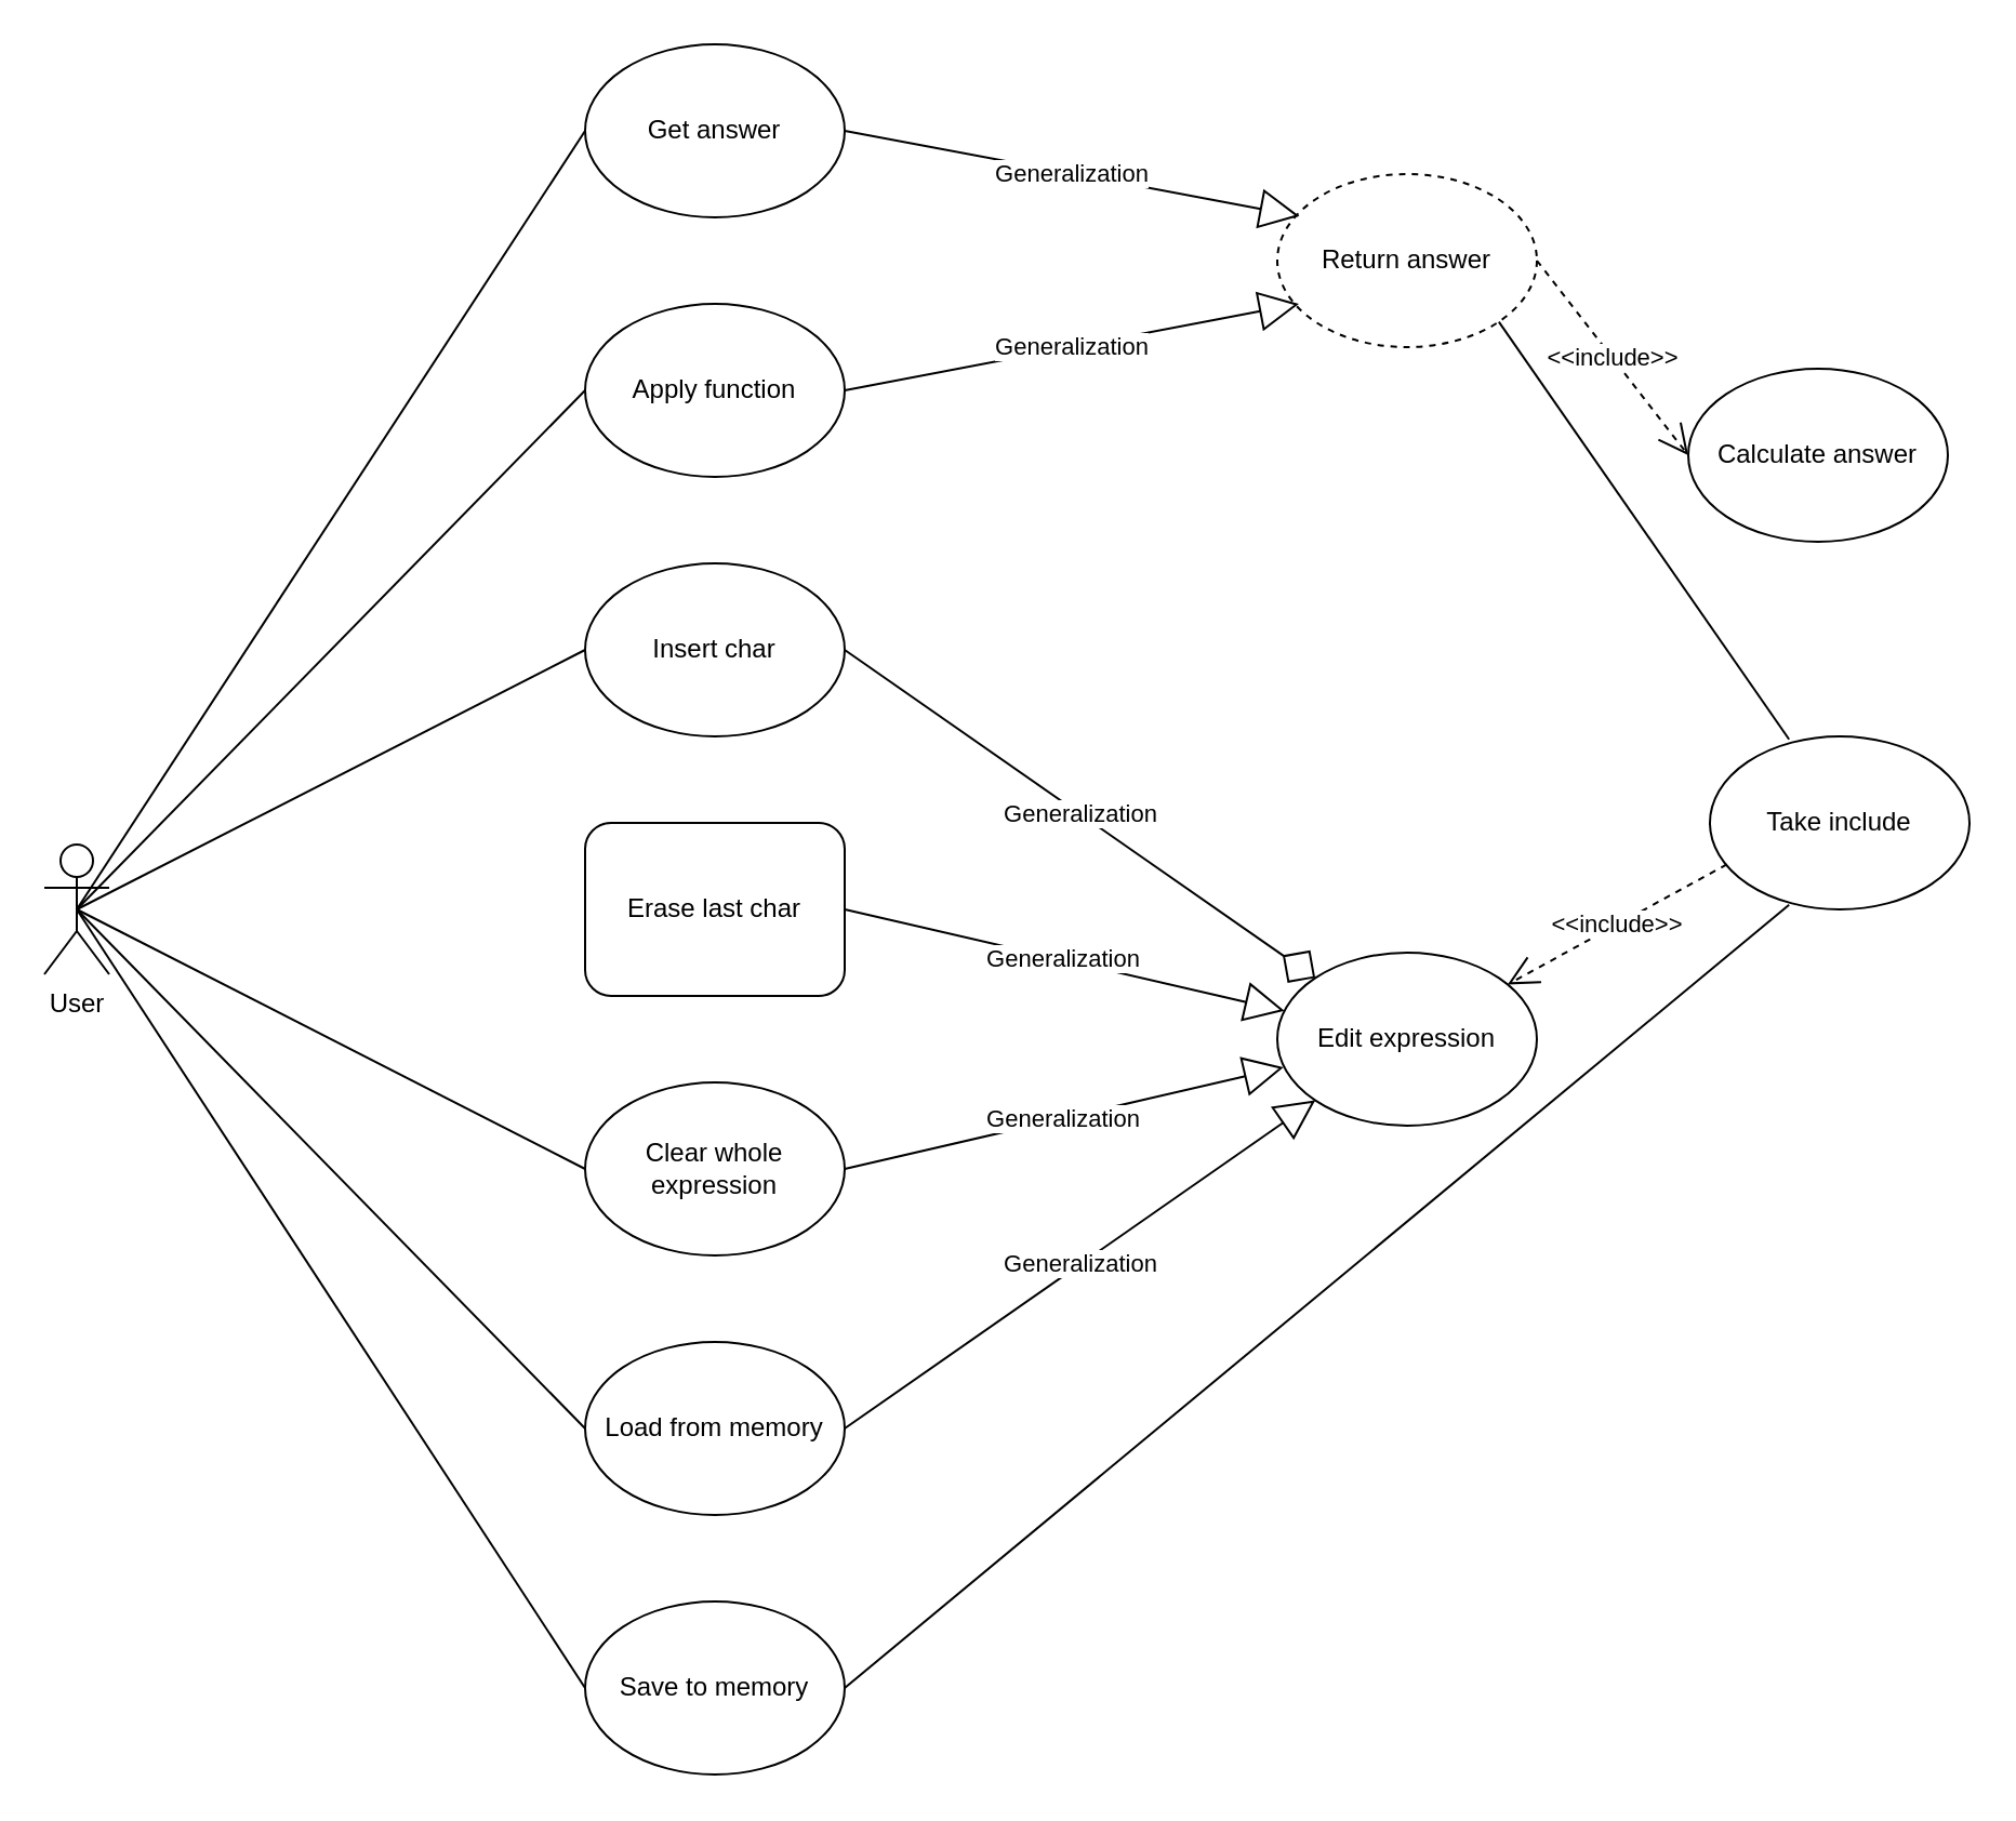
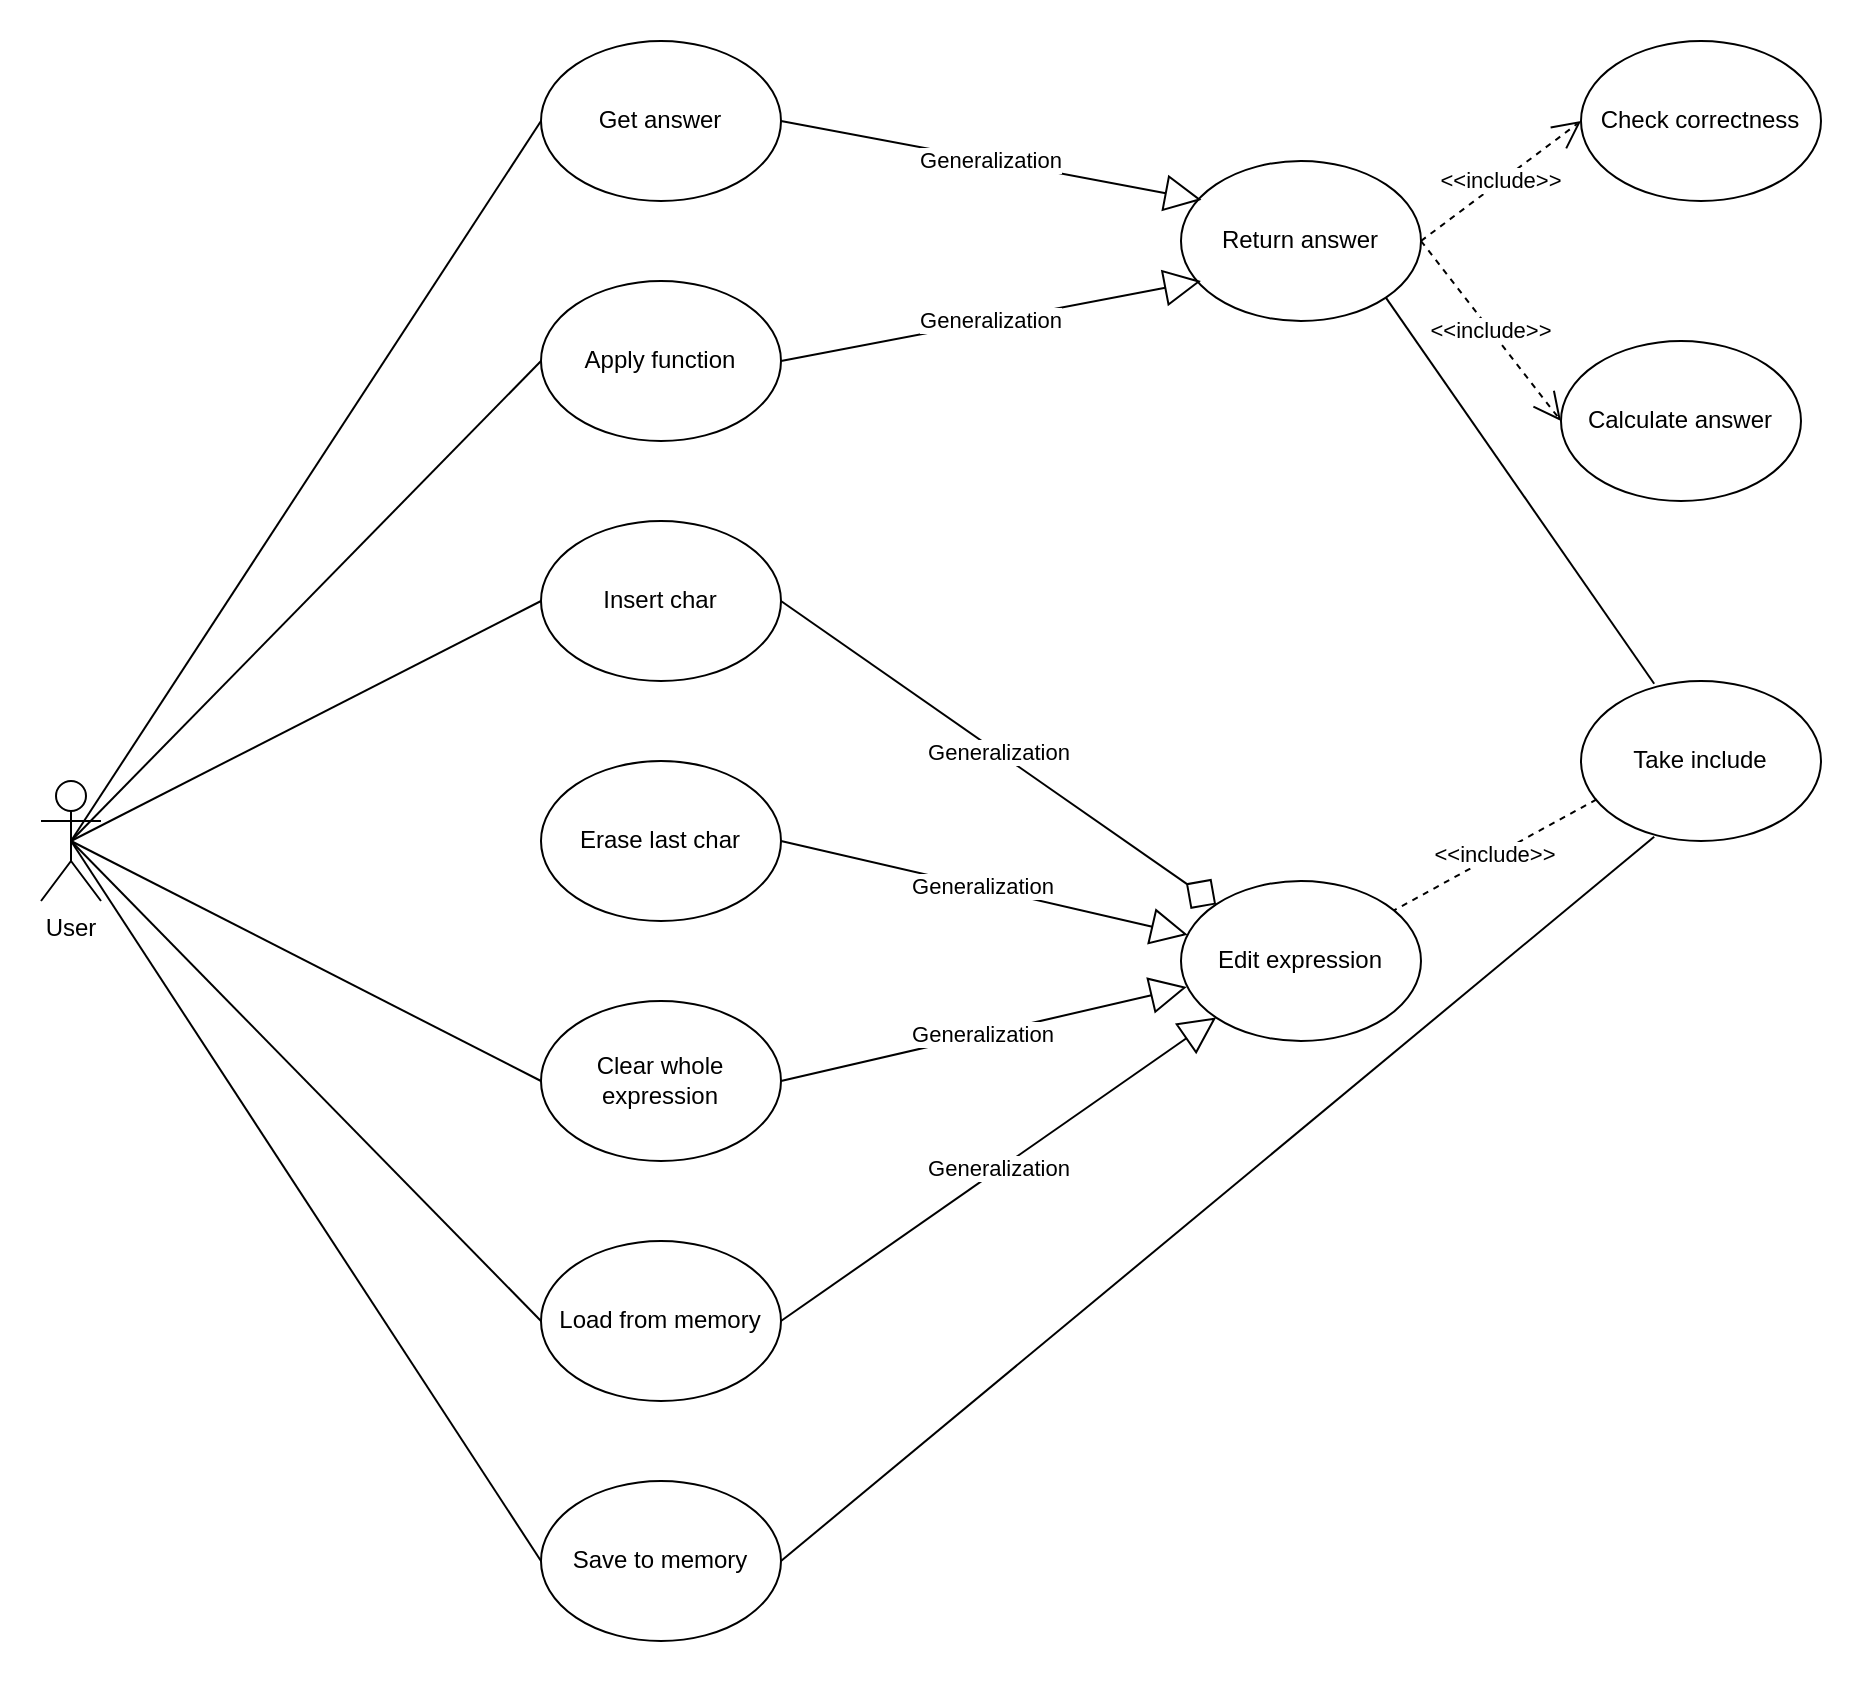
+ <mxCell id="10" value="Check correctness" style="ellipse;whiteSpace=wrap;html=1;" parent="1" vertex="1"><mxGeometry x="790" y="20" width="120" height="80" as="geometry" /></mxCell>
+ <mxCell id="23" value="&amp;lt;&amp;lt;include&amp;gt;&amp;gt;" style="endArrow=open;endSize=12;dashed=1;html=1;rounded=0;entryX=0;entryY=0.5;entryDx=0;entryDy=0;exitX=1;exitY=0.5;exitDx=0;exitDy=0;" parent="1" source="9" target="10" edge="1"><mxGeometry width="160" relative="1" as="geometry"><mxPoint x="520" y="240" as="sourcePoint" /><mxPoint x="680" y="240" as="targetPoint" /></mxGeometry></mxCell>
- <mxCell id="9" value="Return answer" style="ellipse;whiteSpace=wrap;html=1;dashed=1;" parent="1" vertex="1"><mxGeometry x="590" y="80" width="120" height="80" as="geometry" /></mxCell>
+ <mxCell id="9" value="Return answer" style="ellipse;whiteSpace=wrap;html=1;" parent="1" vertex="1"><mxGeometry x="590" y="80" width="120" height="80" as="geometry" /></mxCell>
- <mxCell id="5" value="Erase last char" style="whiteSpace=wrap;html=1;rounded=1;" parent="1" vertex="1"><mxGeometry x="270" y="380" width="120" height="80" as="geometry" /></mxCell>
+ <mxCell id="5" value="Erase last char" style="ellipse;whiteSpace=wrap;html=1;" parent="1" vertex="1"><mxGeometry x="270" y="380" width="120" height="80" as="geometry" /></mxCell>
- <mxCell id="29" value="&amp;lt;&amp;lt;include&amp;gt;&amp;gt;" style="endArrow=open;endSize=12;dashed=1;html=1;rounded=0;exitX=0.065;exitY=0.74;exitDx=0;exitDy=0;exitPerimeter=0;" parent="1" source="28" target="12" edge="1"><mxGeometry width="160" relative="1" as="geometry"><mxPoint x="770" y="430" as="sourcePoint" /><mxPoint x="850" y="490" as="targetPoint" /></mxGeometry></mxCell>
+ <mxCell id="29" value="&amp;lt;&amp;lt;include&amp;gt;&amp;gt;" style="endArrow=none;endSize=12;dashed=1;html=1;rounded=0;exitX=0.065;exitY=0.74;exitDx=0;exitDy=0;exitPerimeter=0;" parent="1" source="28" target="12" edge="1"><mxGeometry width="160" relative="1" as="geometry"><mxPoint x="770" y="430" as="sourcePoint" /><mxPoint x="850" y="490" as="targetPoint" /></mxGeometry></mxCell>
